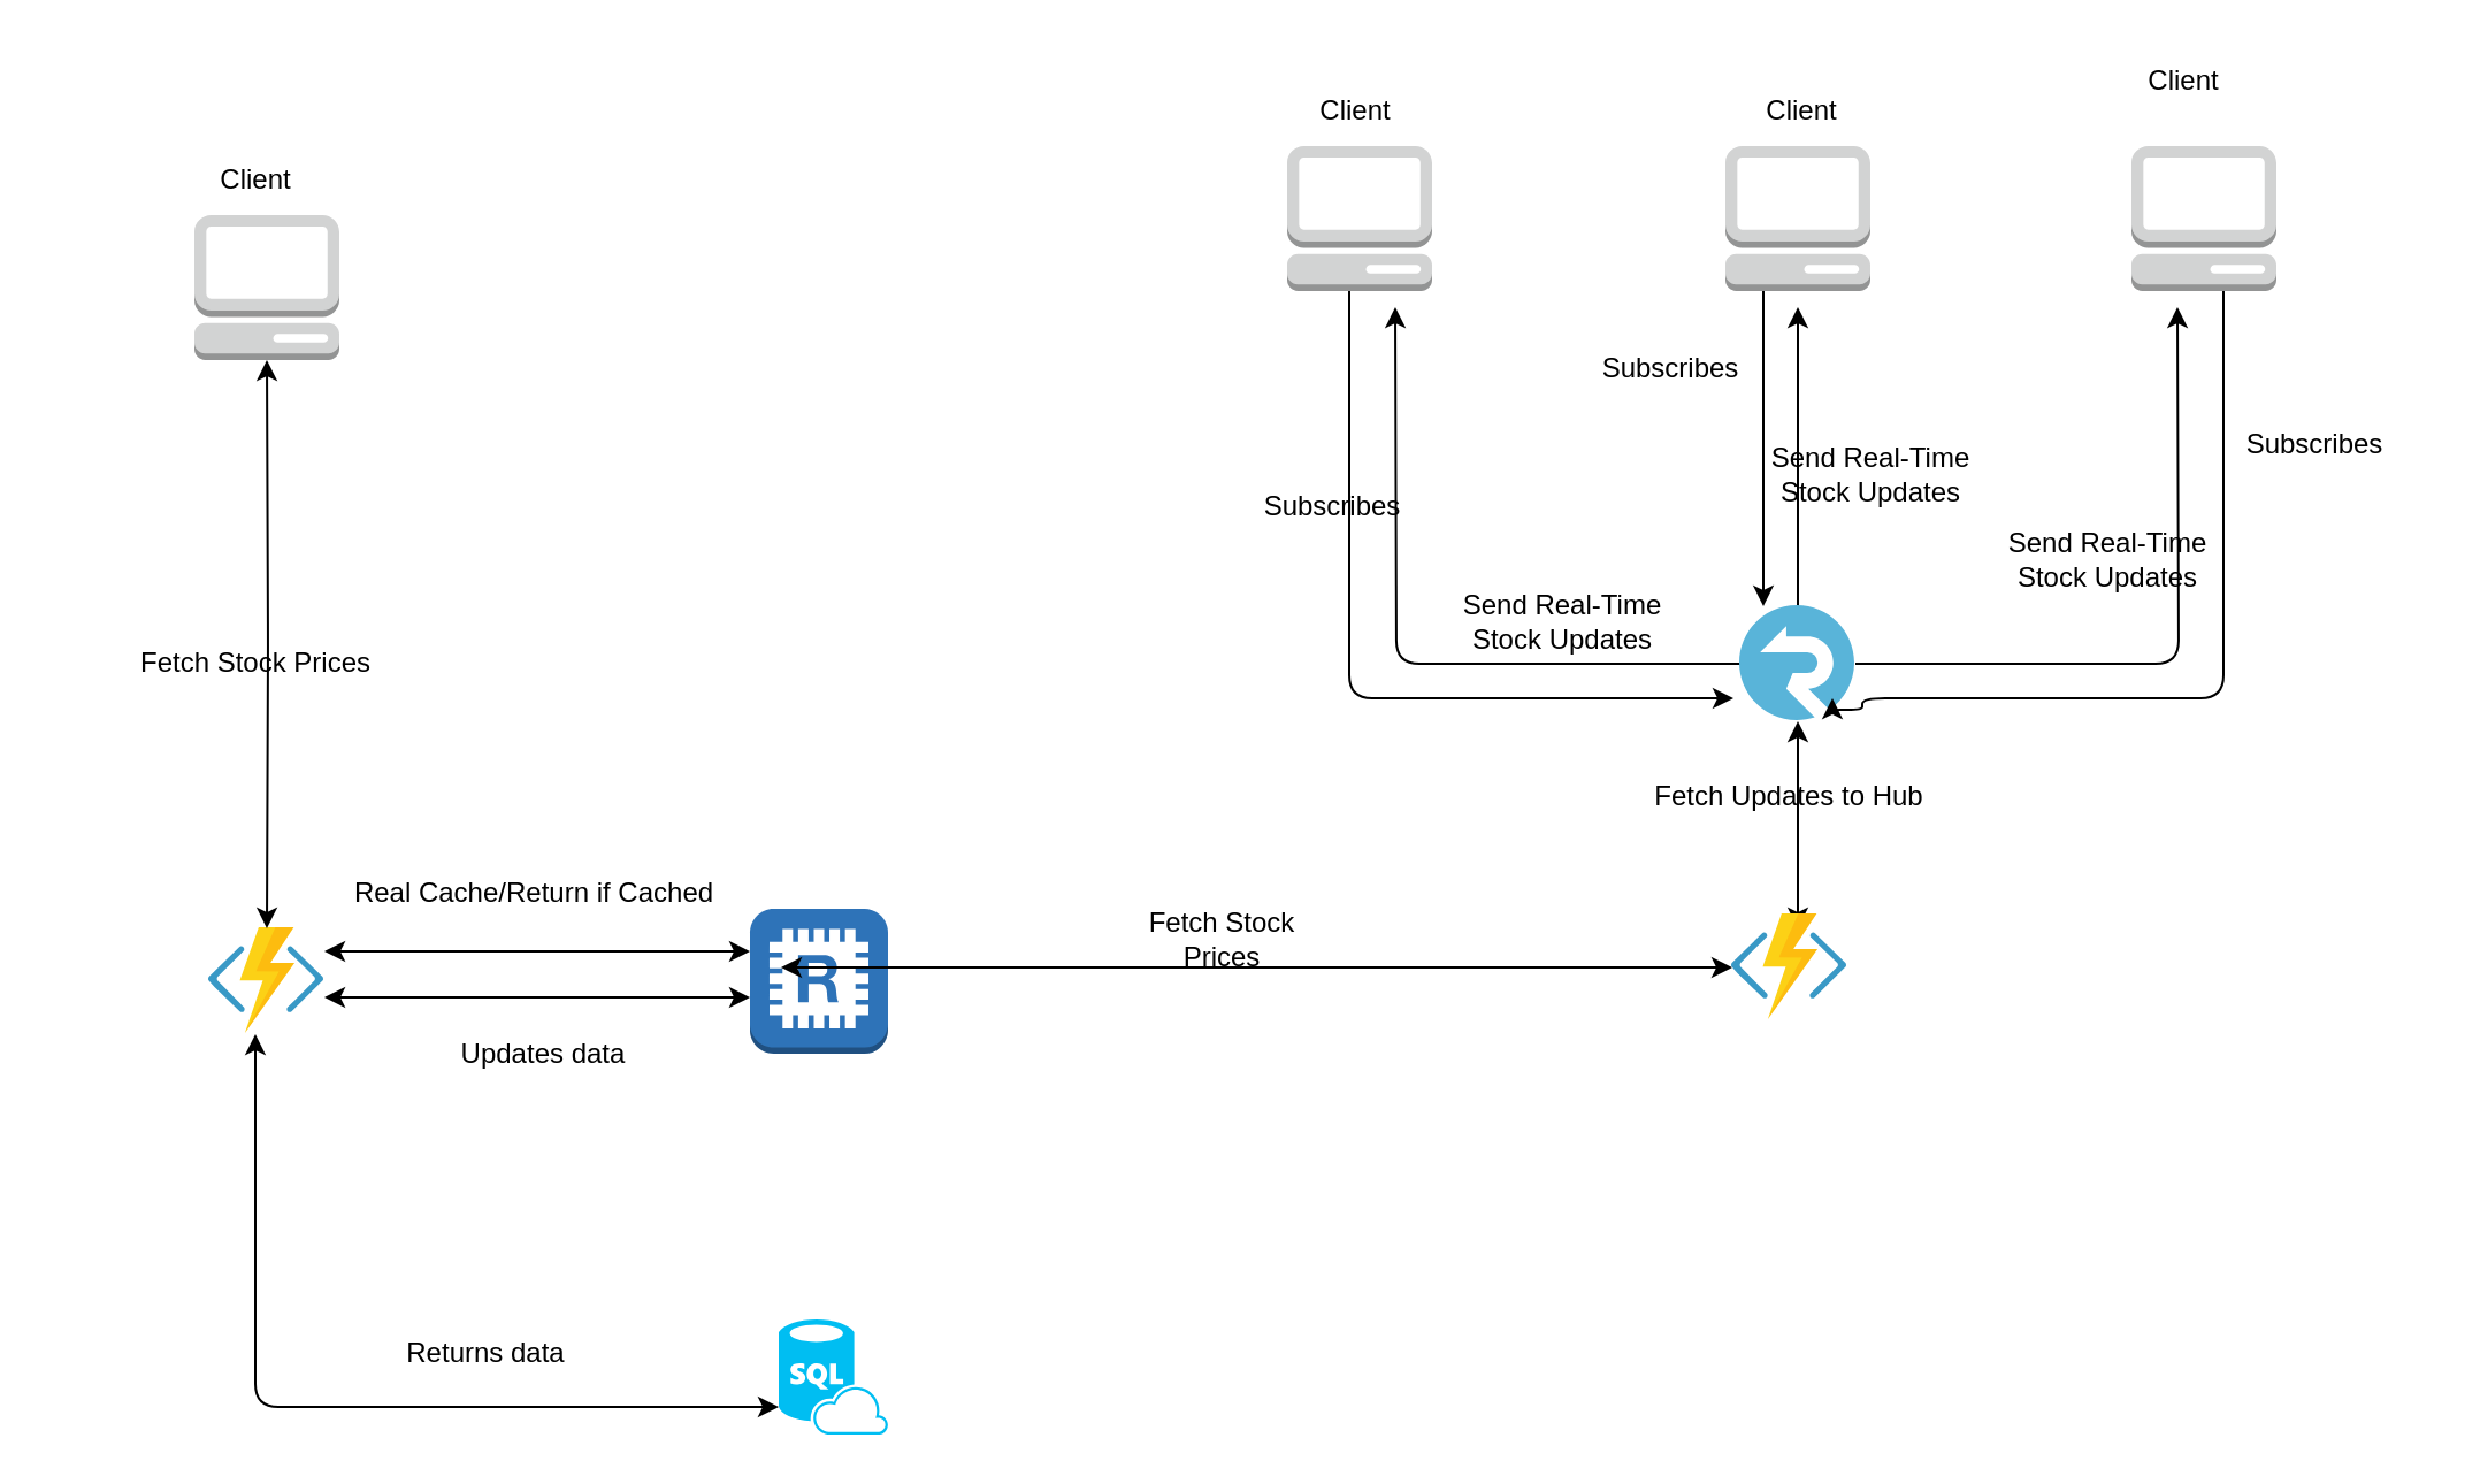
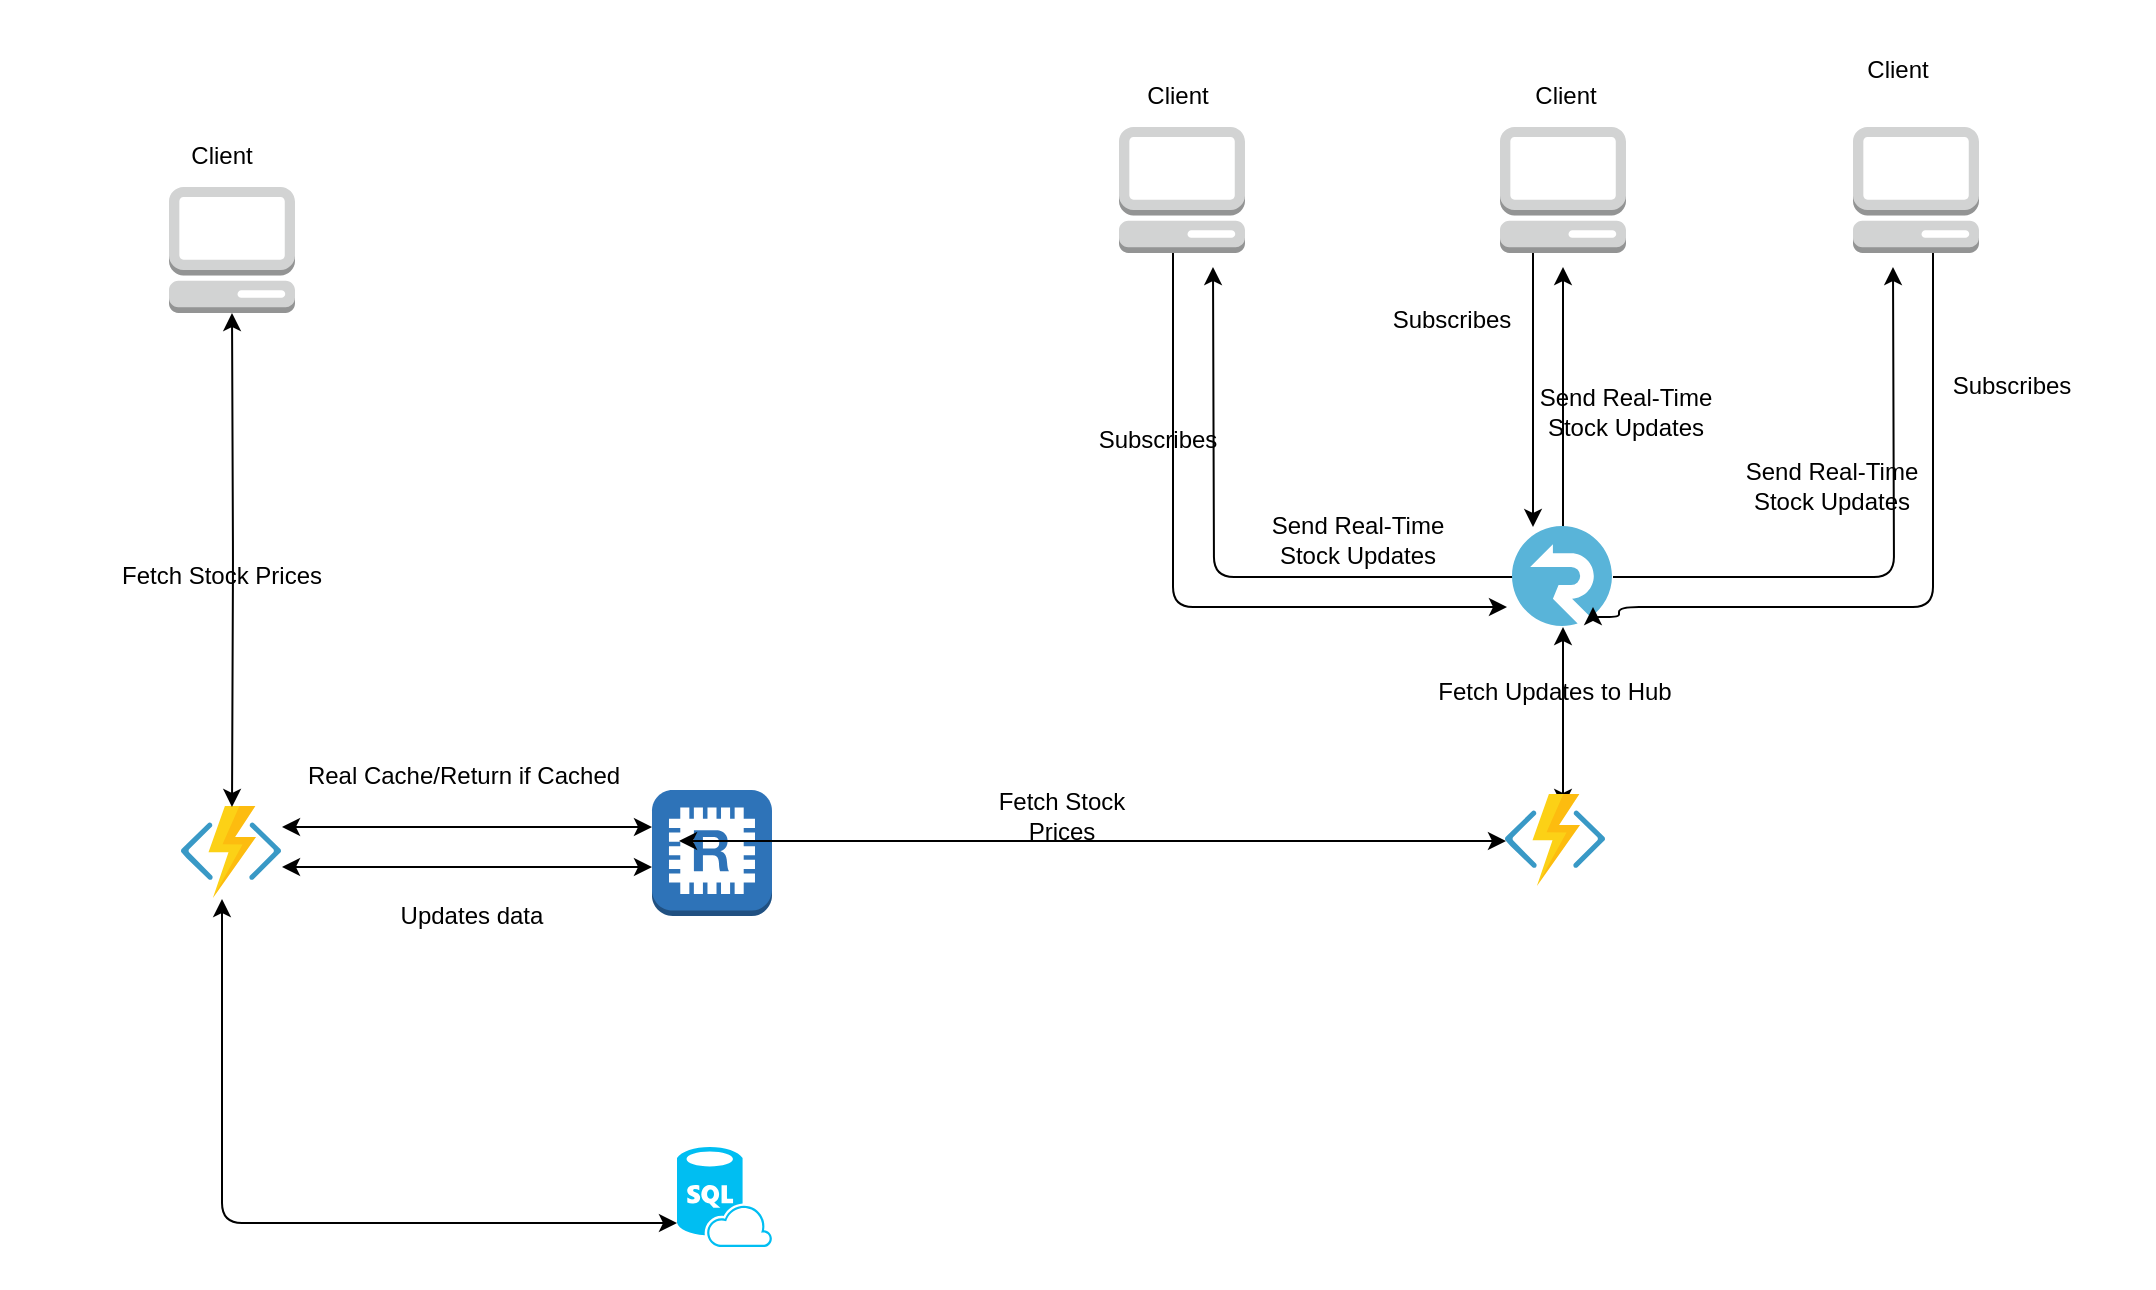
- <mxCell id="39" value="Returns data" style="text;html=1;strokeColor=none;fillColor=none;align=center;verticalAlign=middle;whiteSpace=wrap;rounded=0;" parent="1" vertex="1"><mxGeometry x="120.5" y="573" width="180" height="30" as="geometry" /></mxCell>
